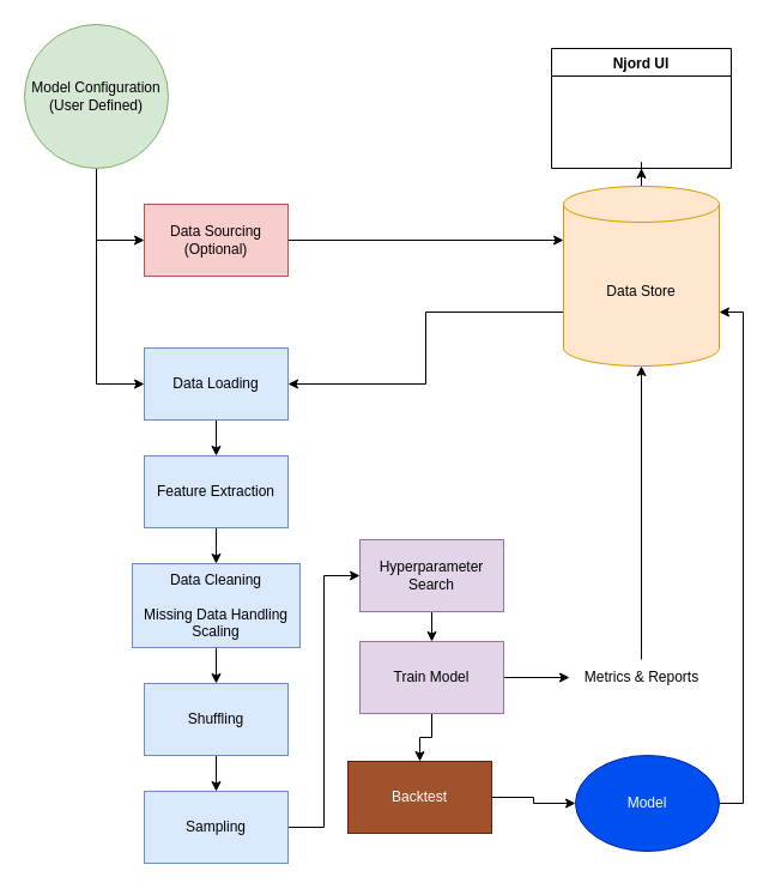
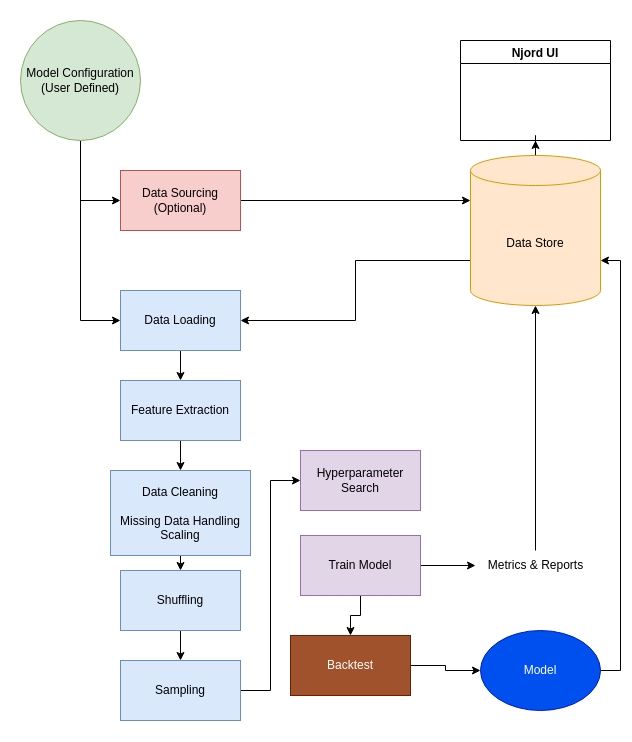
- <mxCell id="15" value="&lt;div&gt;Data Cleaning&lt;/div&gt;&lt;div&gt;&lt;br&gt;&lt;/div&gt;&lt;div&gt;Missing Data Handling&lt;/div&gt;&lt;div&gt;Scaling&lt;br&gt;&lt;/div&gt;" style="rounded=0;whiteSpace=wrap;html=1;fillColor=#dae8fc;strokeColor=#6c8ebf;" parent="1" vertex="1"><mxGeometry x="110" y="470" width="140" height="70" as="geometry" /></mxCell>
+ <mxCell id="15" value="&lt;div&gt;Data Cleaning&lt;/div&gt;&lt;div&gt;&lt;br&gt;&lt;/div&gt;&lt;div&gt;Missing Data Handling&lt;/div&gt;&lt;div&gt;Scaling&lt;br&gt;&lt;/div&gt;" style="rounded=0;whiteSpace=wrap;html=1;fillColor=#dae8fc;strokeColor=#6c8ebf;" parent="1" vertex="1"><mxGeometry x="110" y="470" width="140" height="85" as="geometry" /></mxCell>
- <mxCell id="20" style="edgeStyle=orthogonalEdgeStyle;rounded=0;orthogonalLoop=1;jettySize=auto;html=1;exitX=0.5;exitY=1;exitDx=0;exitDy=0;entryX=0.5;entryY=0;entryDx=0;entryDy=0;" parent="1" source="21" target="24" edge="1"><mxGeometry relative="1" as="geometry" /></mxCell>
